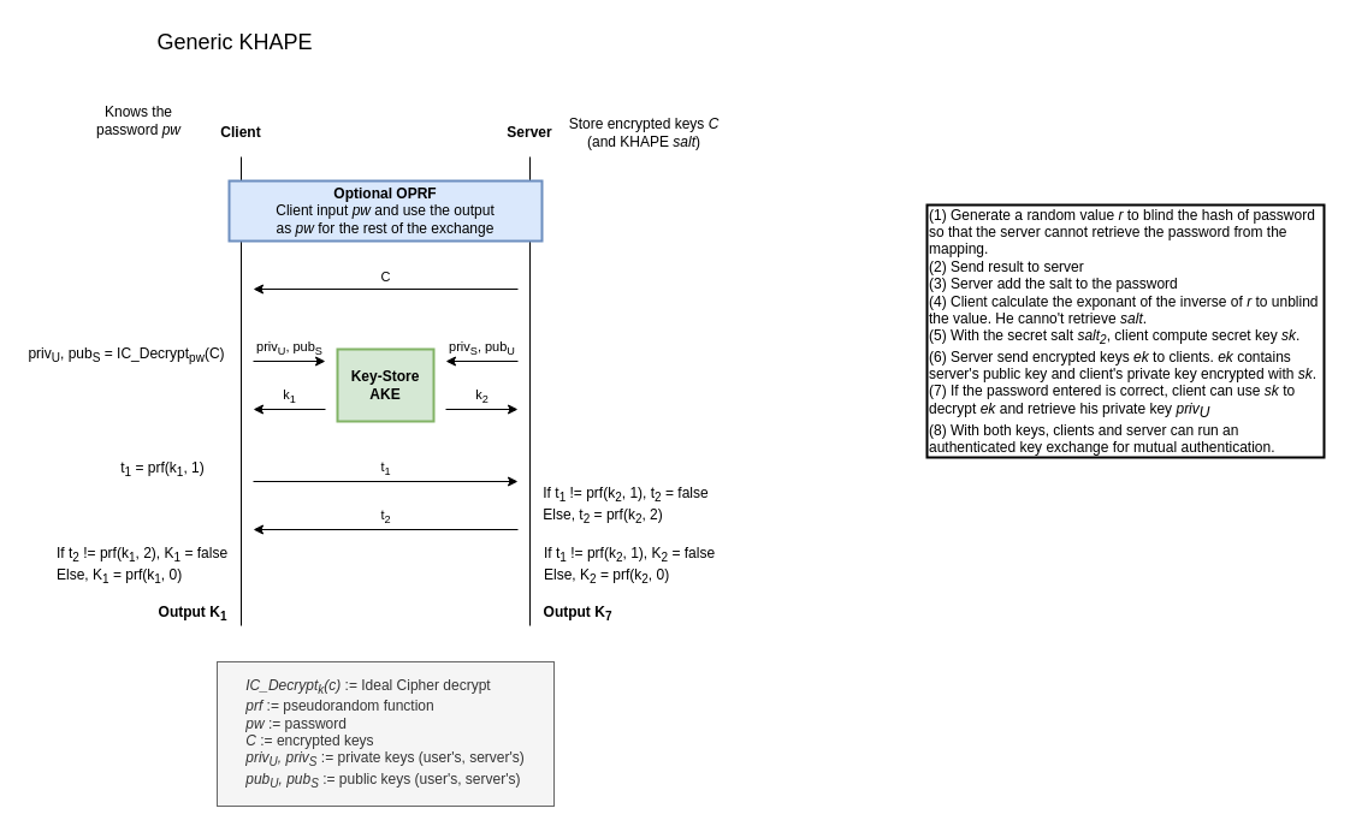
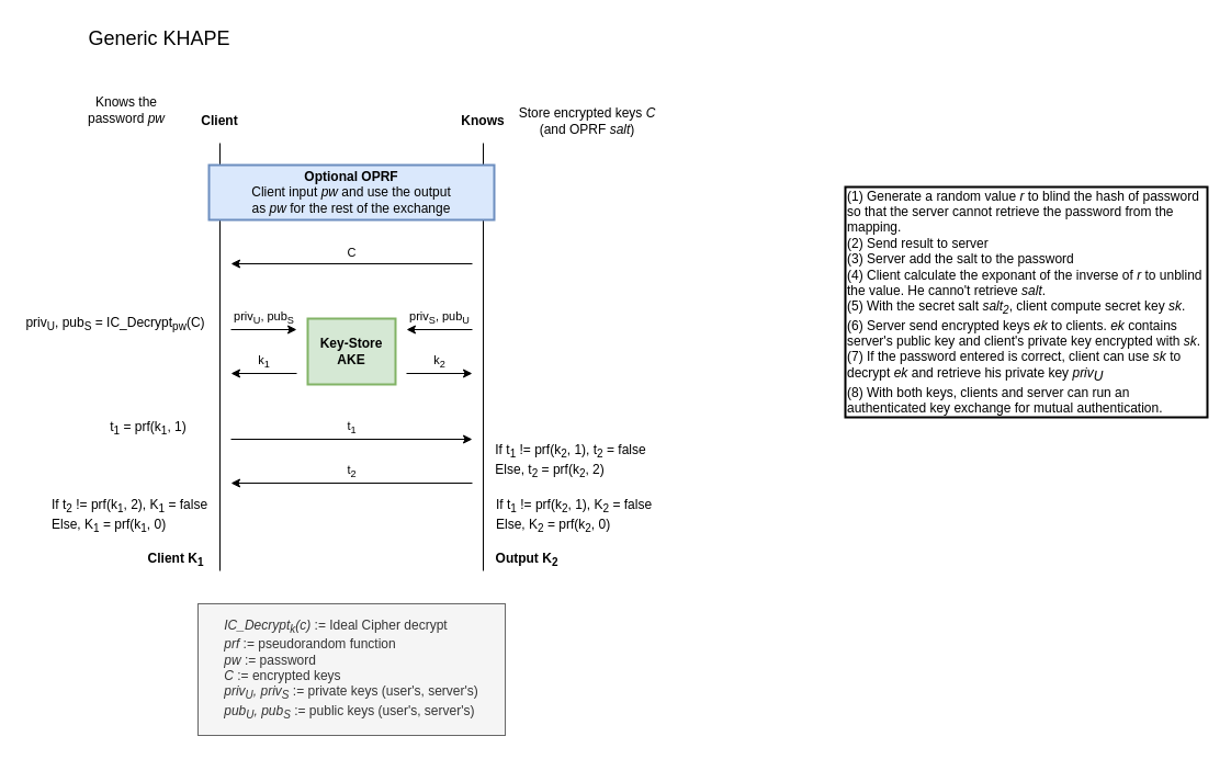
- <mxCell id="12" value="&lt;font style=&quot;font-size: 18px&quot;&gt;Generic KHAPE&lt;/font&gt;" style="text;html=1;strokeColor=none;fillColor=none;align=center;verticalAlign=middle;whiteSpace=wrap;rounded=0;" parent="1" vertex="1"><mxGeometry x="90" y="20" width="210" height="30" as="geometry" /></mxCell>
+ <mxCell id="12" value="&lt;font style=&quot;font-size: 18px&quot;&gt;Generic KHAPE&lt;/font&gt;" style="text;html=1;strokeColor=none;fillColor=none;align=center;verticalAlign=middle;whiteSpace=wrap;rounded=0;" parent="1" vertex="1"><mxGeometry x="40" y="20" width="210" height="30" as="geometry" /></mxCell>
- <mxCell id="3" value="&lt;b&gt;Server&lt;/b&gt;" style="text;html=1;strokeColor=none;fillColor=none;align=center;verticalAlign=middle;whiteSpace=wrap;rounded=0;" parent="1" vertex="1"><mxGeometry x="410" y="100" width="60" height="20" as="geometry" /></mxCell>
+ <mxCell id="3" value="&lt;b&gt;Knows&lt;/b&gt;" style="text;html=1;strokeColor=none;fillColor=none;align=center;verticalAlign=middle;whiteSpace=wrap;rounded=0;" parent="1" vertex="1"><mxGeometry x="410" y="100" width="60" height="20" as="geometry" /></mxCell>
- <mxCell id="7" value="&lt;span style=&quot;font-family: helvetica; font-size: 12px; font-style: normal; font-weight: 400; letter-spacing: normal; text-align: center; text-indent: 0px; text-transform: none; word-spacing: 0px; display: inline; float: none;&quot;&gt;Store &lt;/span&gt;&lt;span style=&quot;font-family: helvetica; font-size: 12px; font-style: normal; font-weight: 400; letter-spacing: normal; text-align: center; text-indent: 0px; text-transform: none; word-spacing: 0px; display: inline; float: none;&quot;&gt;encrypted keys &lt;/span&gt;&lt;span style=&quot;font-family: helvetica; font-size: 12px; font-weight: 400; letter-spacing: normal; text-align: center; text-indent: 0px; text-transform: none; word-spacing: 0px; display: inline; float: none;&quot;&gt;&lt;i&gt;C &lt;/i&gt;(and KHAPE &lt;i&gt;salt&lt;/i&gt;)&lt;/span&gt;" style="text;html=1;strokeColor=none;fillColor=none;align=center;verticalAlign=middle;whiteSpace=wrap;rounded=0;fontColor=#000000;labelBackgroundColor=none;" parent="1" vertex="1"><mxGeometry x="470" y="90" width="130" height="40" as="geometry" /></mxCell>
+ <mxCell id="7" value="&lt;span style=&quot;font-family: helvetica; font-size: 12px; font-style: normal; font-weight: 400; letter-spacing: normal; text-align: center; text-indent: 0px; text-transform: none; word-spacing: 0px; display: inline; float: none;&quot;&gt;Store &lt;/span&gt;&lt;span style=&quot;font-family: helvetica; font-size: 12px; font-style: normal; font-weight: 400; letter-spacing: normal; text-align: center; text-indent: 0px; text-transform: none; word-spacing: 0px; display: inline; float: none;&quot;&gt;encrypted keys &lt;/span&gt;&lt;span style=&quot;font-family: helvetica; font-size: 12px; font-weight: 400; letter-spacing: normal; text-align: center; text-indent: 0px; text-transform: none; word-spacing: 0px; display: inline; float: none;&quot;&gt;&lt;i&gt;C &lt;/i&gt;(and OPRF &lt;i&gt;salt&lt;/i&gt;)&lt;/span&gt;" style="text;html=1;strokeColor=none;fillColor=none;align=center;verticalAlign=middle;whiteSpace=wrap;rounded=0;fontColor=#000000;labelBackgroundColor=none;" parent="1" vertex="1"><mxGeometry x="470" y="90" width="130" height="40" as="geometry" /></mxCell>
- <mxCell id="25" value="Output K&lt;sub&gt;1&lt;/sub&gt;" style="text;html=1;strokeColor=none;fillColor=none;align=center;verticalAlign=middle;whiteSpace=wrap;rounded=0;fontStyle=1" vertex="1" parent="1"><mxGeometry x="130" y="500" width="60" height="20" as="geometry" /></mxCell>
+ <mxCell id="25" value="Client K&lt;sub&gt;1&lt;/sub&gt;" style="text;html=1;strokeColor=none;fillColor=none;align=center;verticalAlign=middle;whiteSpace=wrap;rounded=0;fontStyle=1" vertex="1" parent="1"><mxGeometry x="130" y="500" width="60" height="20" as="geometry" /></mxCell>
- <mxCell id="26" value="Output K&lt;sub&gt;7&lt;/sub&gt;" style="text;html=1;strokeColor=none;fillColor=none;align=center;verticalAlign=middle;whiteSpace=wrap;rounded=0;fontStyle=1" vertex="1" parent="1"><mxGeometry x="450" y="500" width="60" height="20" as="geometry" /></mxCell>
+ <mxCell id="26" value="Output K&lt;sub&gt;2&lt;/sub&gt;" style="text;html=1;strokeColor=none;fillColor=none;align=center;verticalAlign=middle;whiteSpace=wrap;rounded=0;fontStyle=1" vertex="1" parent="1"><mxGeometry x="450" y="500" width="60" height="20" as="geometry" /></mxCell>
